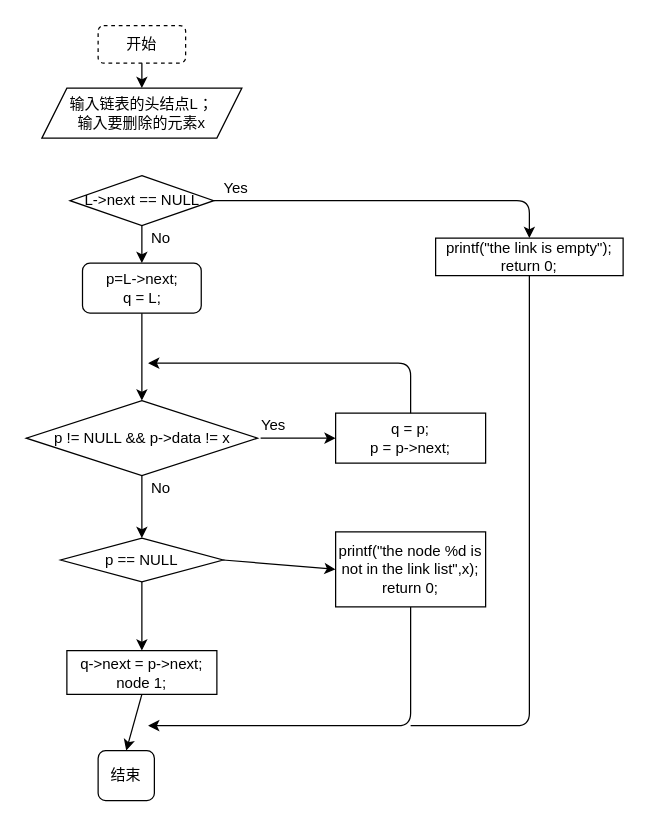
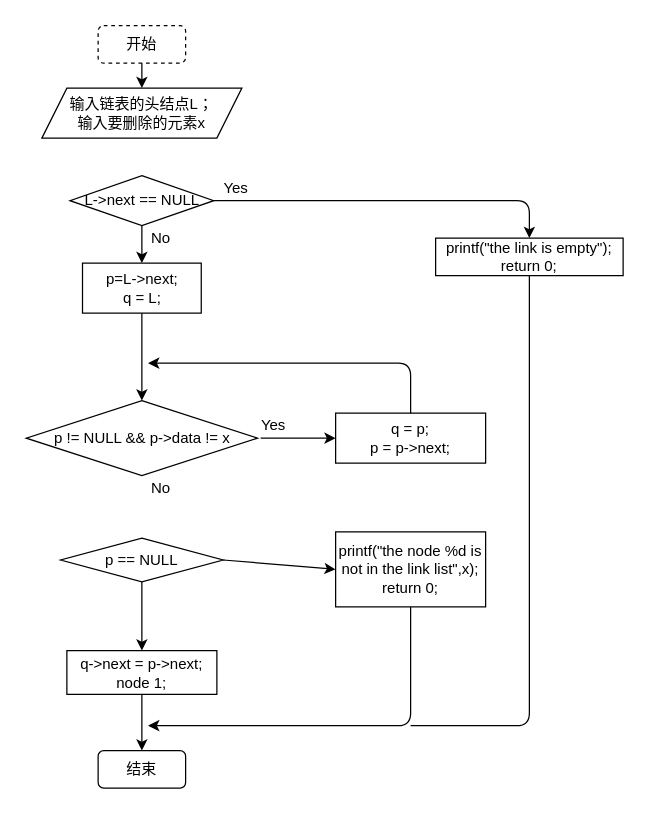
- <mxCell id="6" value="p=L-&amp;gt;next;&lt;br&gt;q = L;" style="whiteSpace=wrap;html=1;rounded=1;" vertex="1" parent="1"><mxGeometry x="65.5" y="210" width="95" height="40" as="geometry" /></mxCell>
+ <mxCell id="6" value="p=L-&amp;gt;next;&lt;br&gt;q = L;" style="rounded=0;whiteSpace=wrap;html=1;" vertex="1" parent="1"><mxGeometry x="65.5" y="210" width="95" height="40" as="geometry" /></mxCell>
- <mxCell id="21" value="" style="endArrow=classic;html=1;exitX=0.5;exitY=1;exitDx=0;exitDy=0;entryX=0.5;entryY=0;entryDx=0;entryDy=0;" edge="1" parent="1" source="7" target="9"><mxGeometry width="50" height="50" relative="1" as="geometry"><mxPoint x="128" y="350" as="sourcePoint" /><mxPoint x="178" y="300" as="targetPoint" /></mxGeometry></mxCell>
- <mxCell id="26" value="结束" style="rounded=1;whiteSpace=wrap;html=1;" vertex="1" parent="1"><mxGeometry x="78" y="600" width="45" height="40" as="geometry" /></mxCell>
+ <mxCell id="26" value="结束" style="rounded=1;whiteSpace=wrap;html=1;" vertex="1" parent="1"><mxGeometry x="78" y="600" width="70" height="30" as="geometry" /></mxCell>
